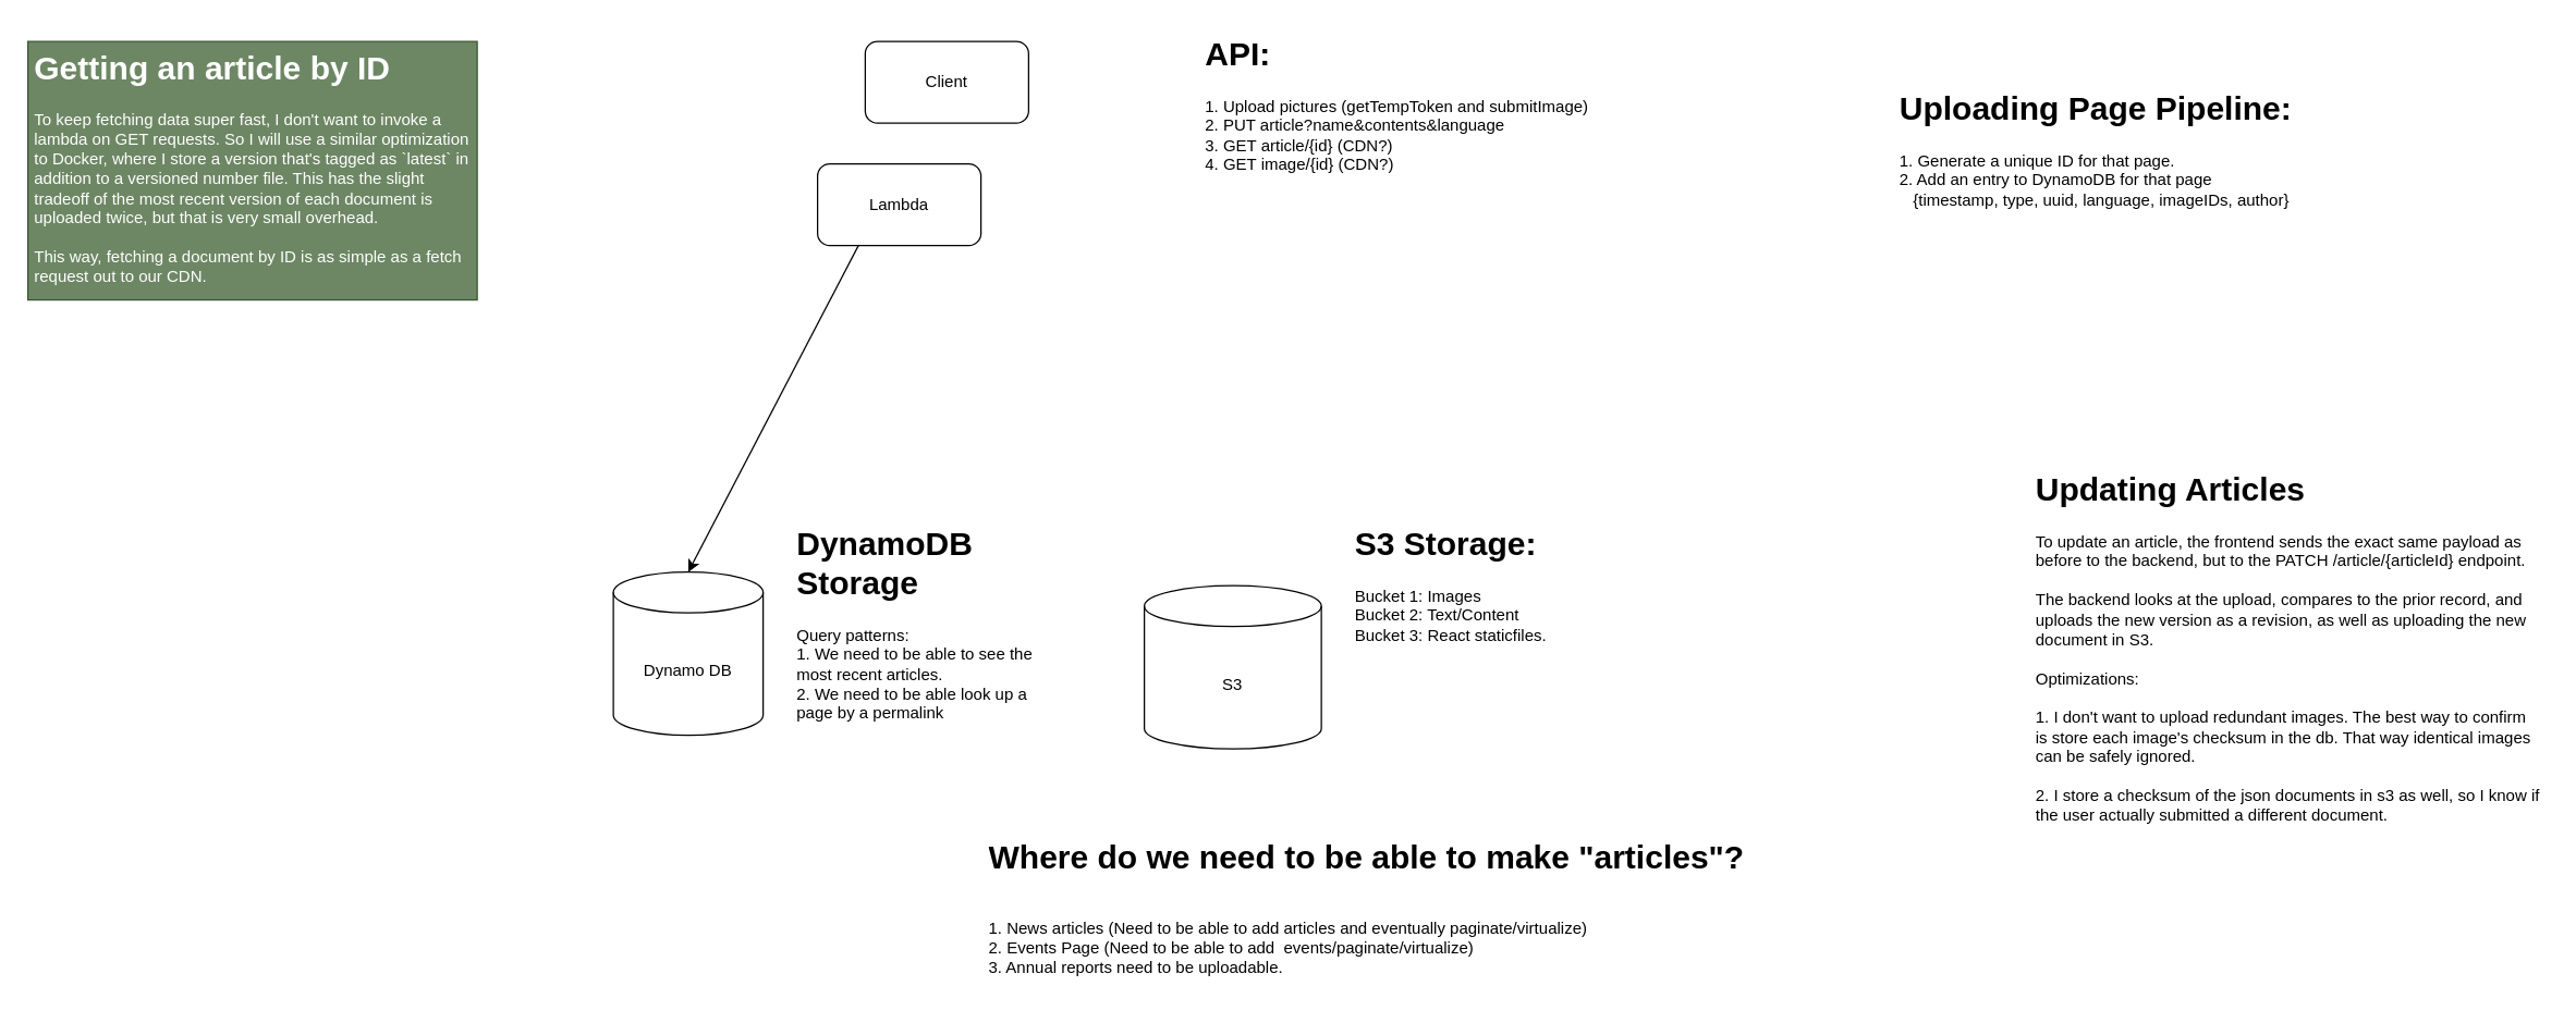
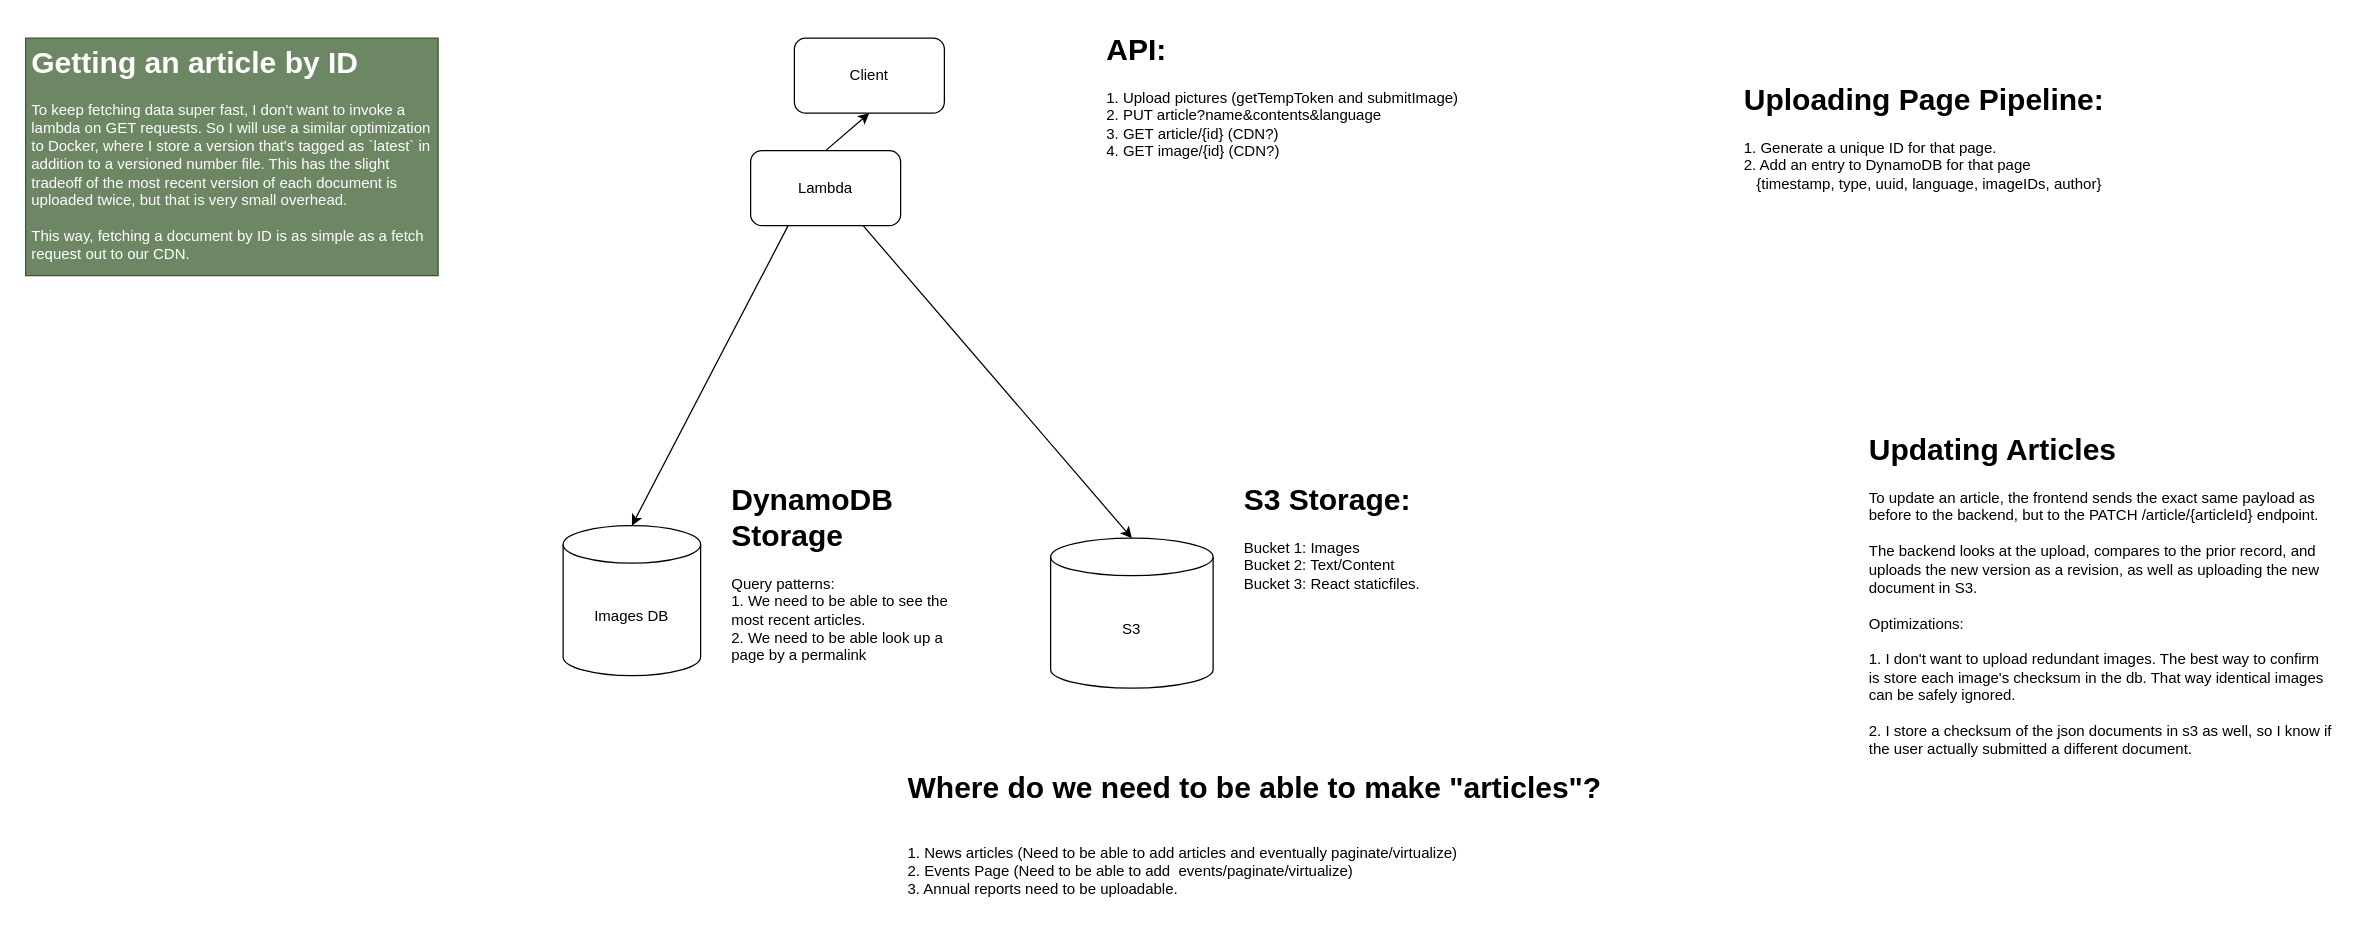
+ <mxCell id="5" style="edgeStyle=none;html=1;exitX=0.5;exitY=0;exitDx=0;exitDy=0;entryX=0.5;entryY=1;entryDx=0;entryDy=0;" parent="1" source="8" target="2" edge="1"><mxGeometry relative="1" as="geometry" /></mxCell>
+ <mxCell id="7" style="edgeStyle=none;html=1;exitX=0.75;exitY=1;exitDx=0;exitDy=0;entryX=0.5;entryY=0;entryDx=0;entryDy=0;entryPerimeter=0;" parent="1" source="8" target="3" edge="1"><mxGeometry relative="1" as="geometry" /></mxCell>
- <mxCell id="4" value="Dynamo DB" style="shape=cylinder3;whiteSpace=wrap;html=1;boundedLbl=1;backgroundOutline=1;size=15;" parent="1" vertex="1"><mxGeometry x="450" y="420" width="110" height="120" as="geometry" /></mxCell>
+ <mxCell id="4" value="Images DB" style="shape=cylinder3;whiteSpace=wrap;html=1;boundedLbl=1;backgroundOutline=1;size=15;" parent="1" vertex="1"><mxGeometry x="450" y="420" width="110" height="120" as="geometry" /></mxCell>
